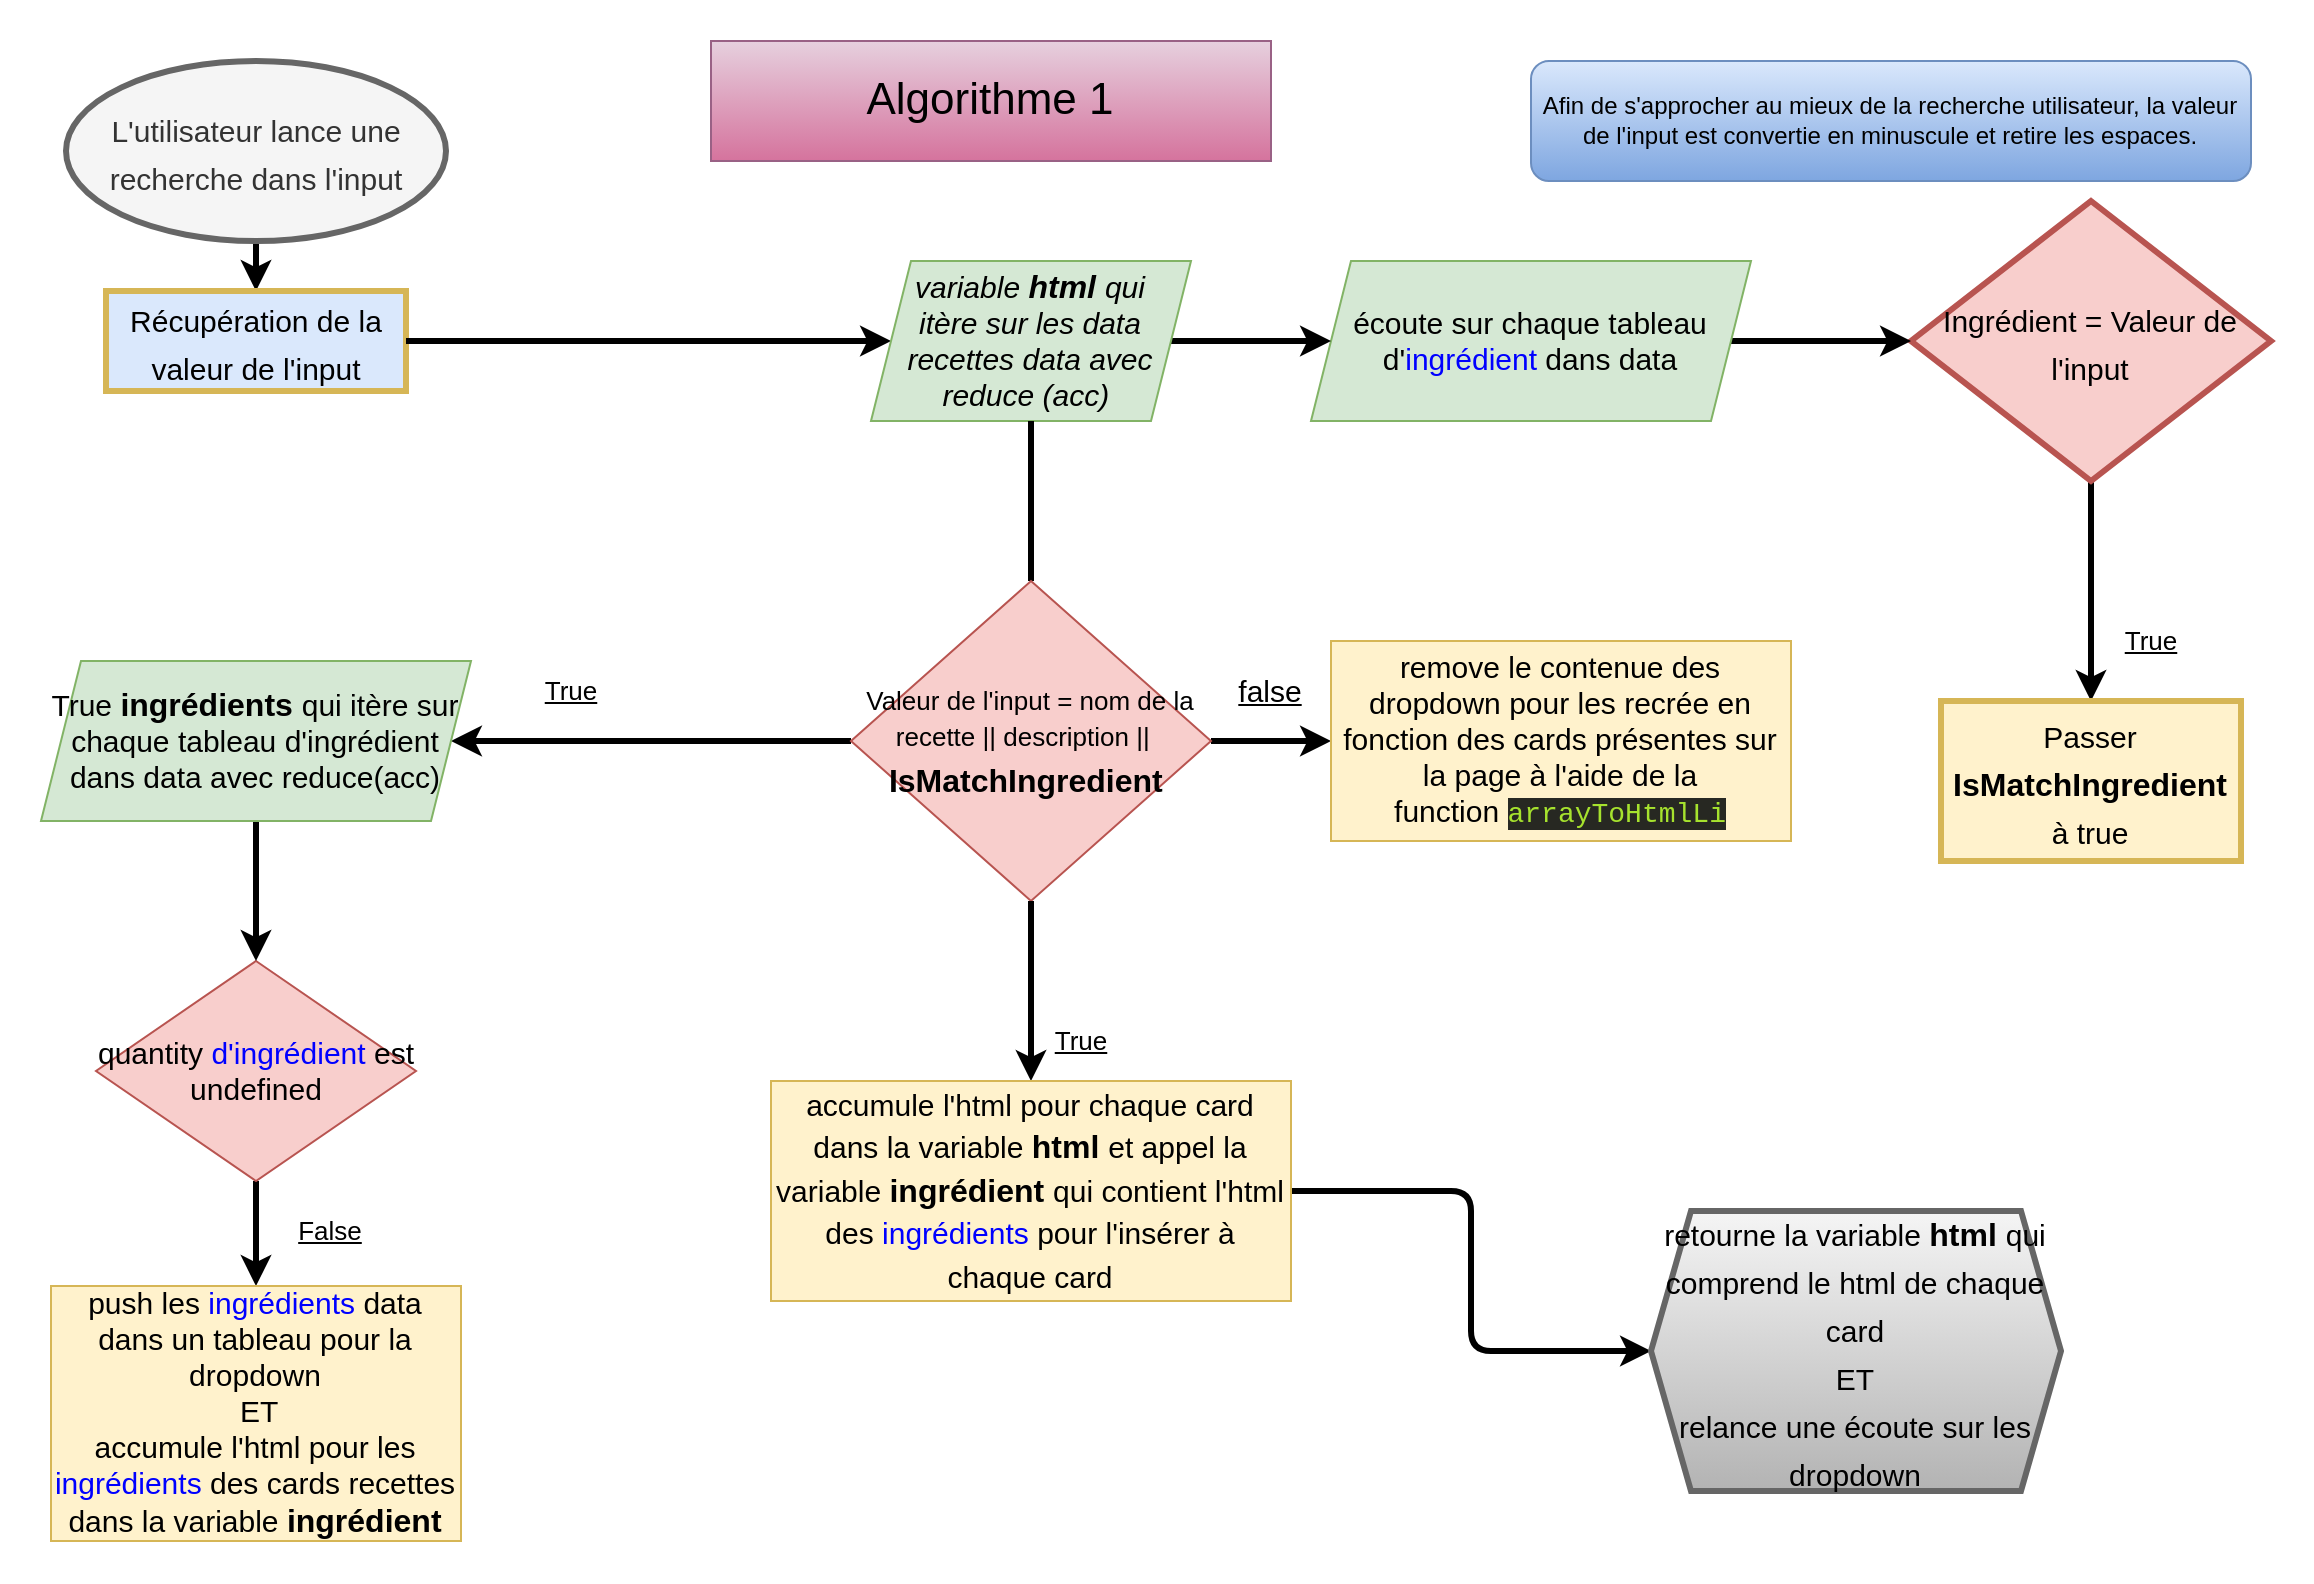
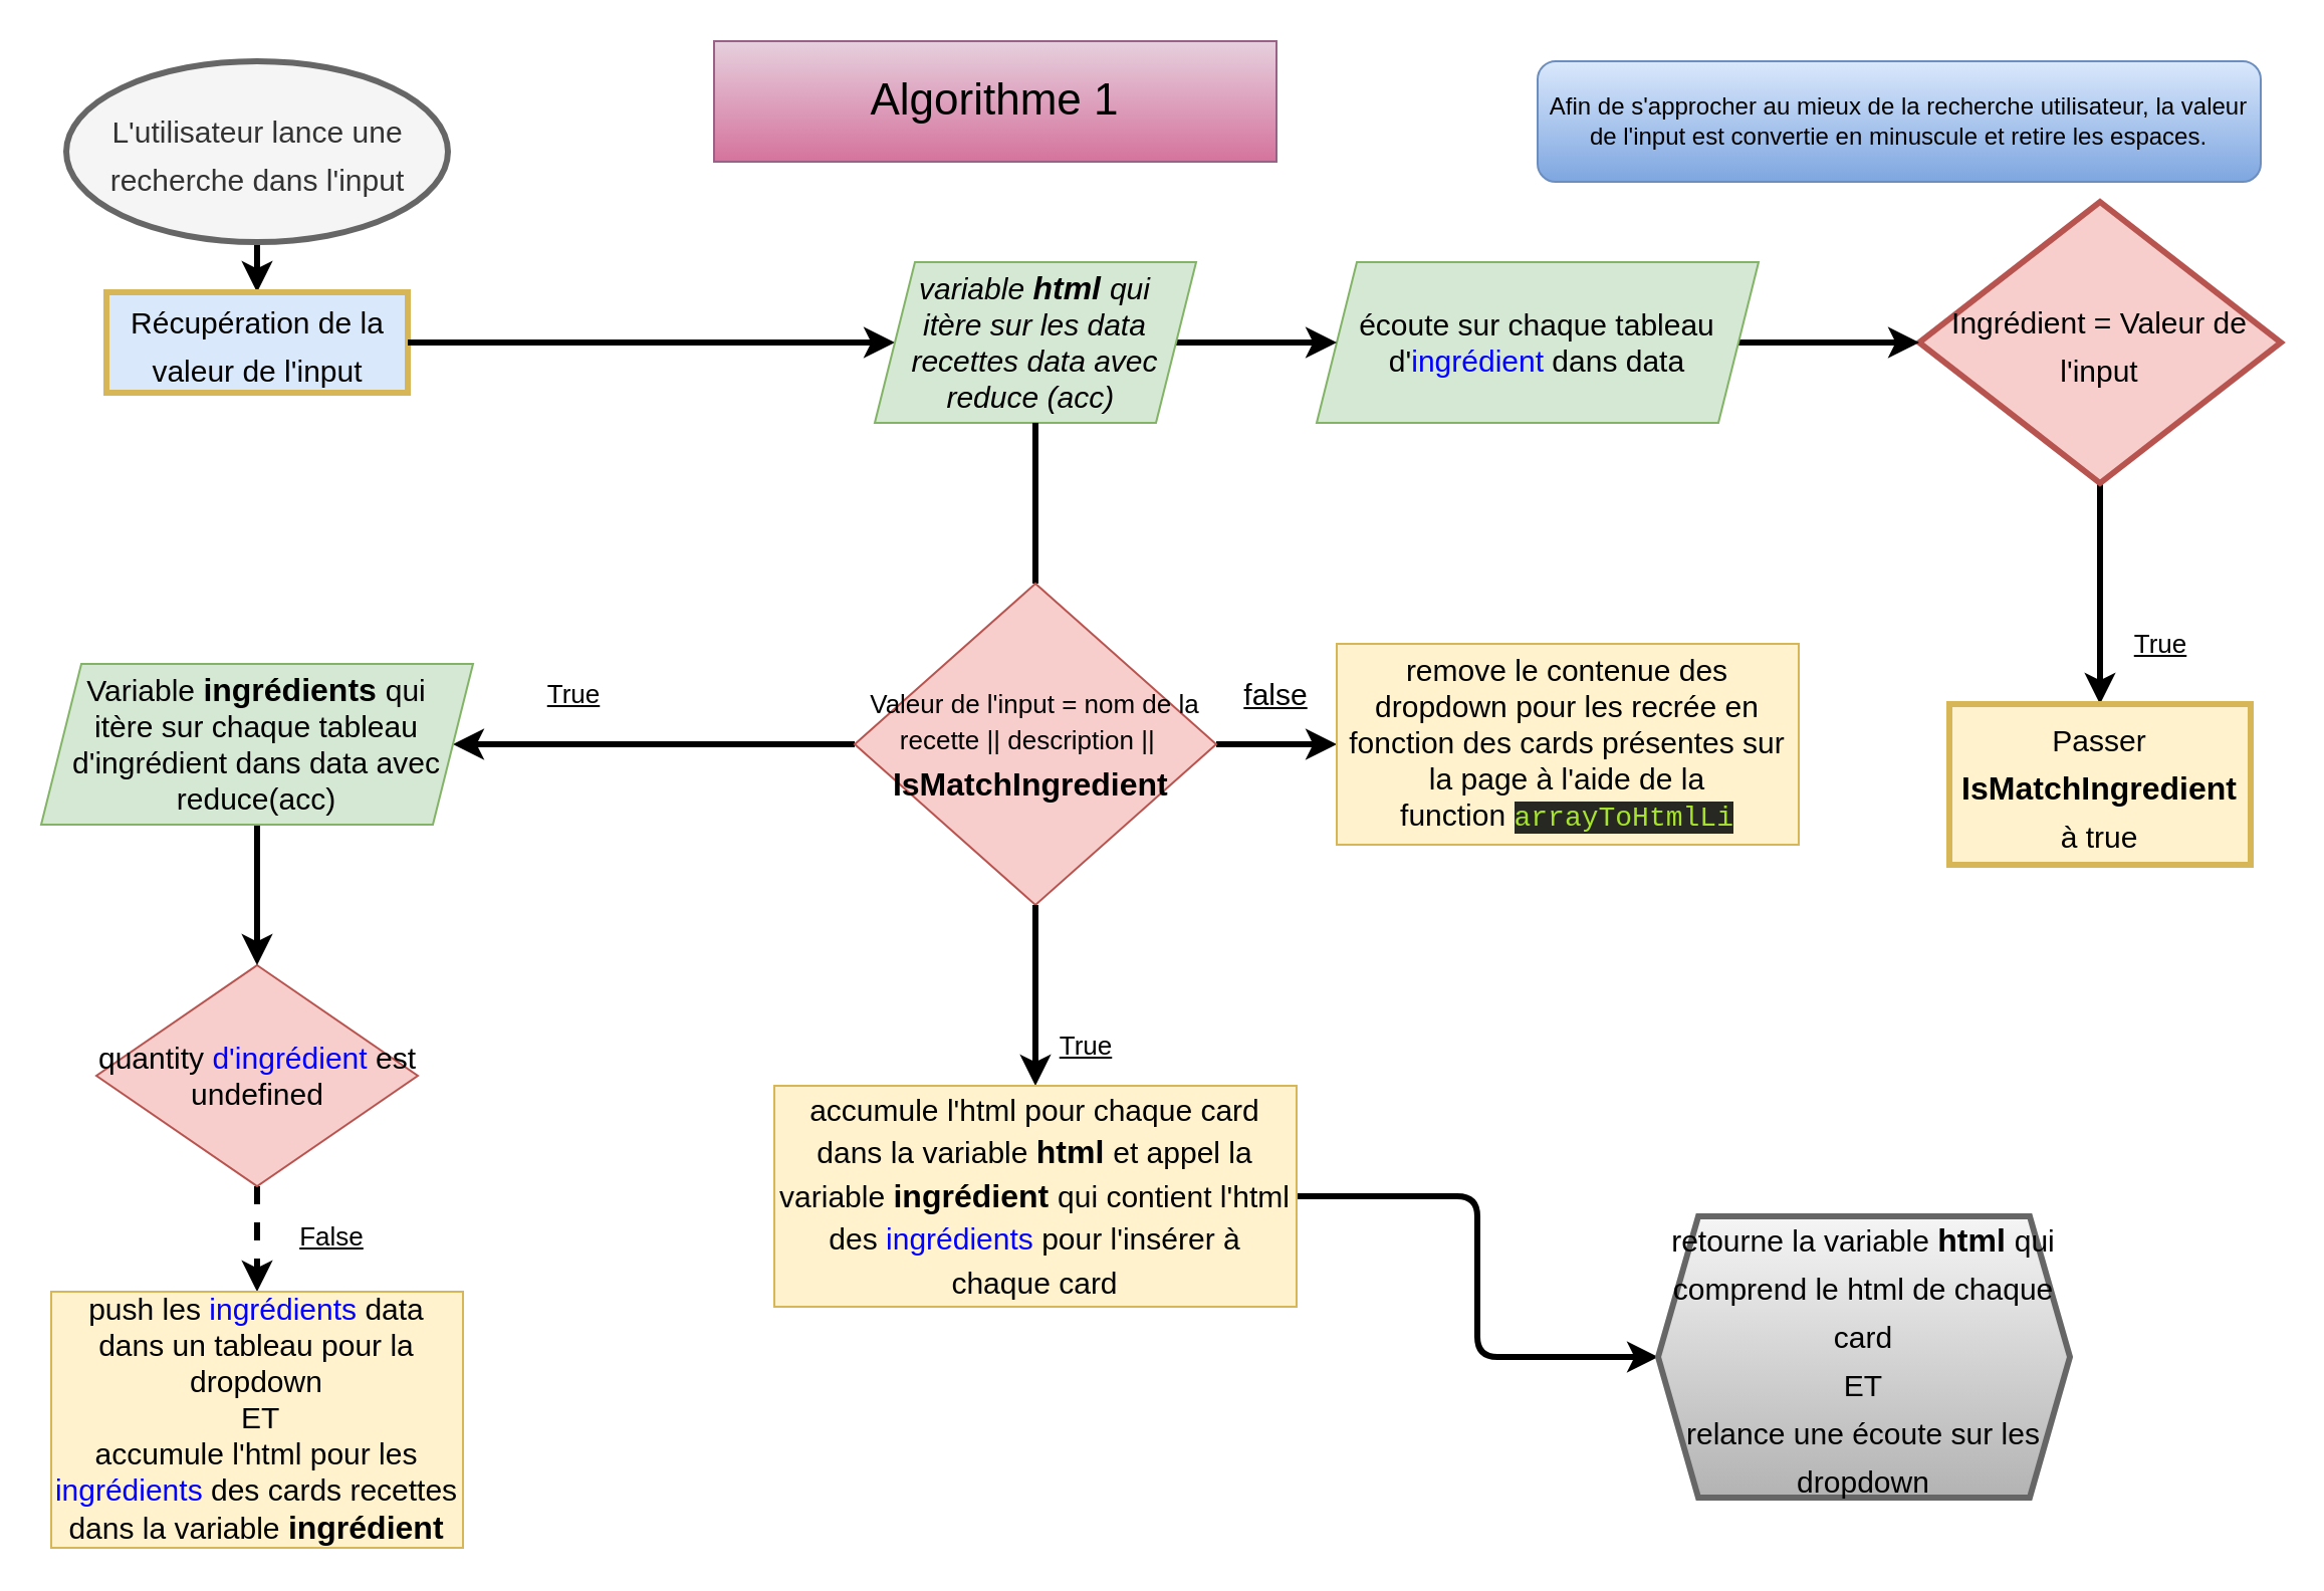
- <mxCell id="22" value="True &lt;b&gt;&lt;font style=&quot;font-size: 16px&quot;&gt;ingrédients&amp;nbsp;&lt;/font&gt;&lt;/b&gt;qui itère&amp;nbsp;sur chaque tableau d'ingrédient dans data avec reduce(acc)" style="shape=parallelogram;perimeter=parallelogramPerimeter;whiteSpace=wrap;html=1;fixedSize=1;fontSize=15;strokeColor=#82b366;fillColor=#d5e8d4;" parent="1" vertex="1"><mxGeometry x="20" y="330" width="215" height="80" as="geometry" /></mxCell>
+ <mxCell id="22" value="Variable &lt;b&gt;&lt;font style=&quot;font-size: 16px&quot;&gt;ingrédients&amp;nbsp;&lt;/font&gt;&lt;/b&gt;qui itère&amp;nbsp;sur chaque tableau d'ingrédient dans data avec reduce(acc)" style="shape=parallelogram;perimeter=parallelogramPerimeter;whiteSpace=wrap;html=1;fixedSize=1;fontSize=15;strokeColor=#82b366;fillColor=#d5e8d4;" parent="1" vertex="1"><mxGeometry x="20" y="330" width="215" height="80" as="geometry" /></mxCell>
- <mxCell id="17" value="" style="edgeStyle=orthogonalEdgeStyle;rounded=1;orthogonalLoop=1;jettySize=auto;html=1;fontSize=18;strokeWidth=3;" parent="1" source="18" target="23" edge="1"><mxGeometry relative="1" as="geometry" /></mxCell>
+ <mxCell id="17" value="" style="edgeStyle=orthogonalEdgeStyle;rounded=1;orthogonalLoop=1;jettySize=auto;html=1;fontSize=18;strokeWidth=3;dashed=1;" parent="1" source="18" target="23" edge="1"><mxGeometry relative="1" as="geometry" /></mxCell>
